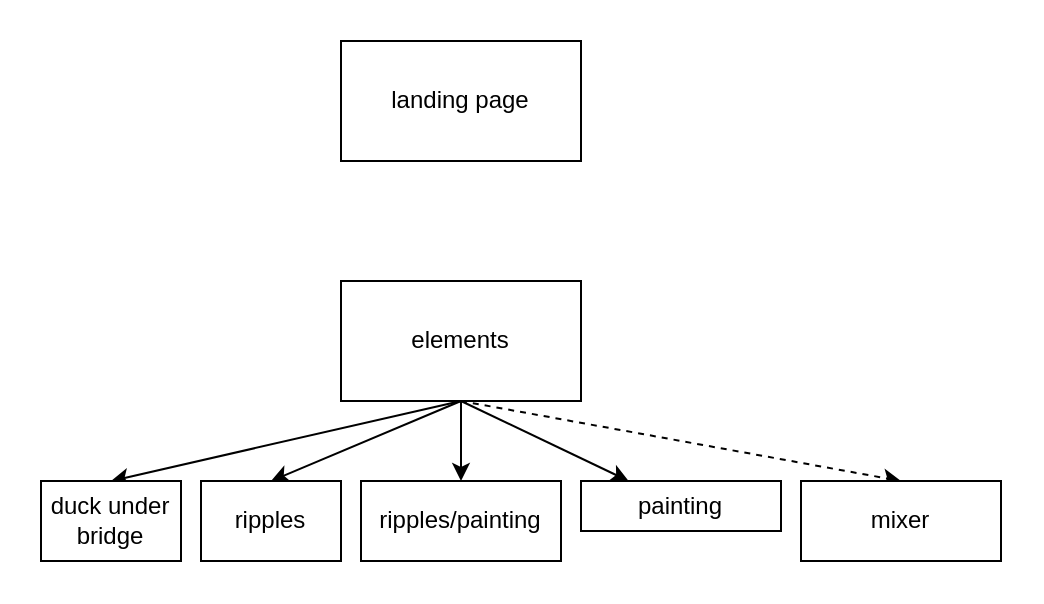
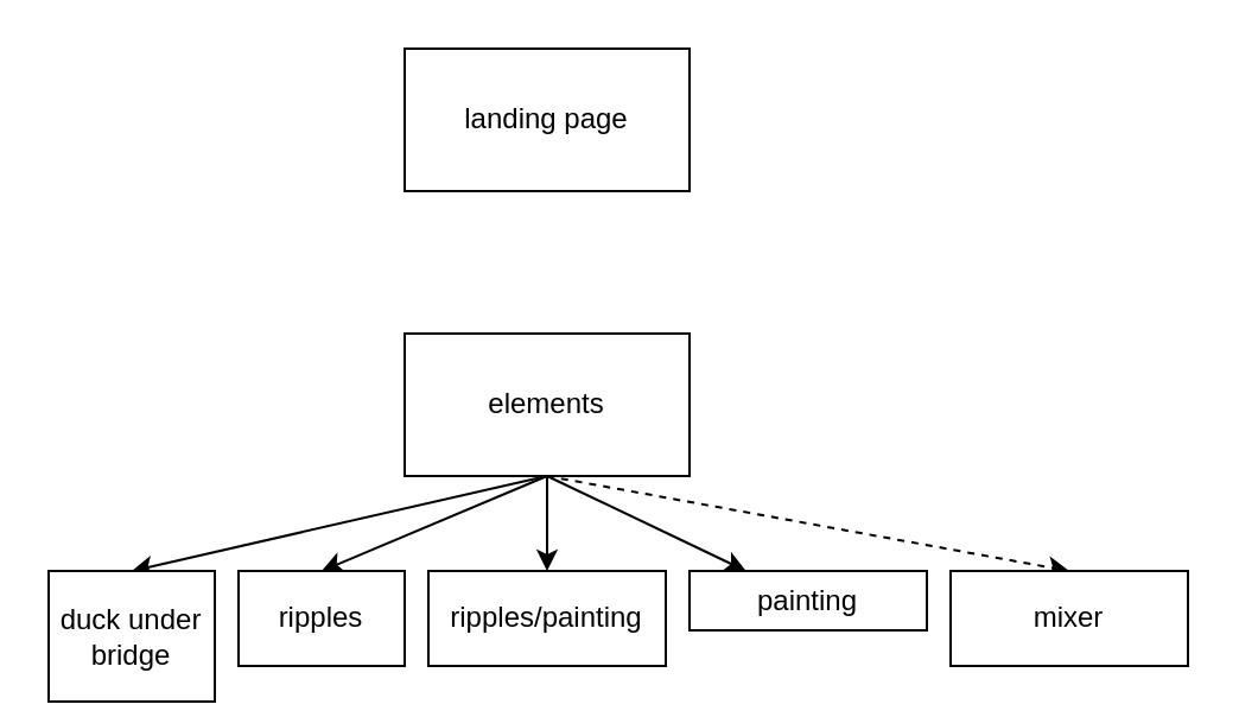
- <mxCell id="9" value="duck under bridge" style="rounded=0;whiteSpace=wrap;html=1;" vertex="1" parent="1"><mxGeometry x="20" y="240" width="70" height="40" as="geometry" /></mxCell>
+ <mxCell id="9" value="duck under bridge" style="rounded=0;whiteSpace=wrap;html=1;" vertex="1" parent="1"><mxGeometry x="20" y="240" width="70" height="55" as="geometry" /></mxCell>
